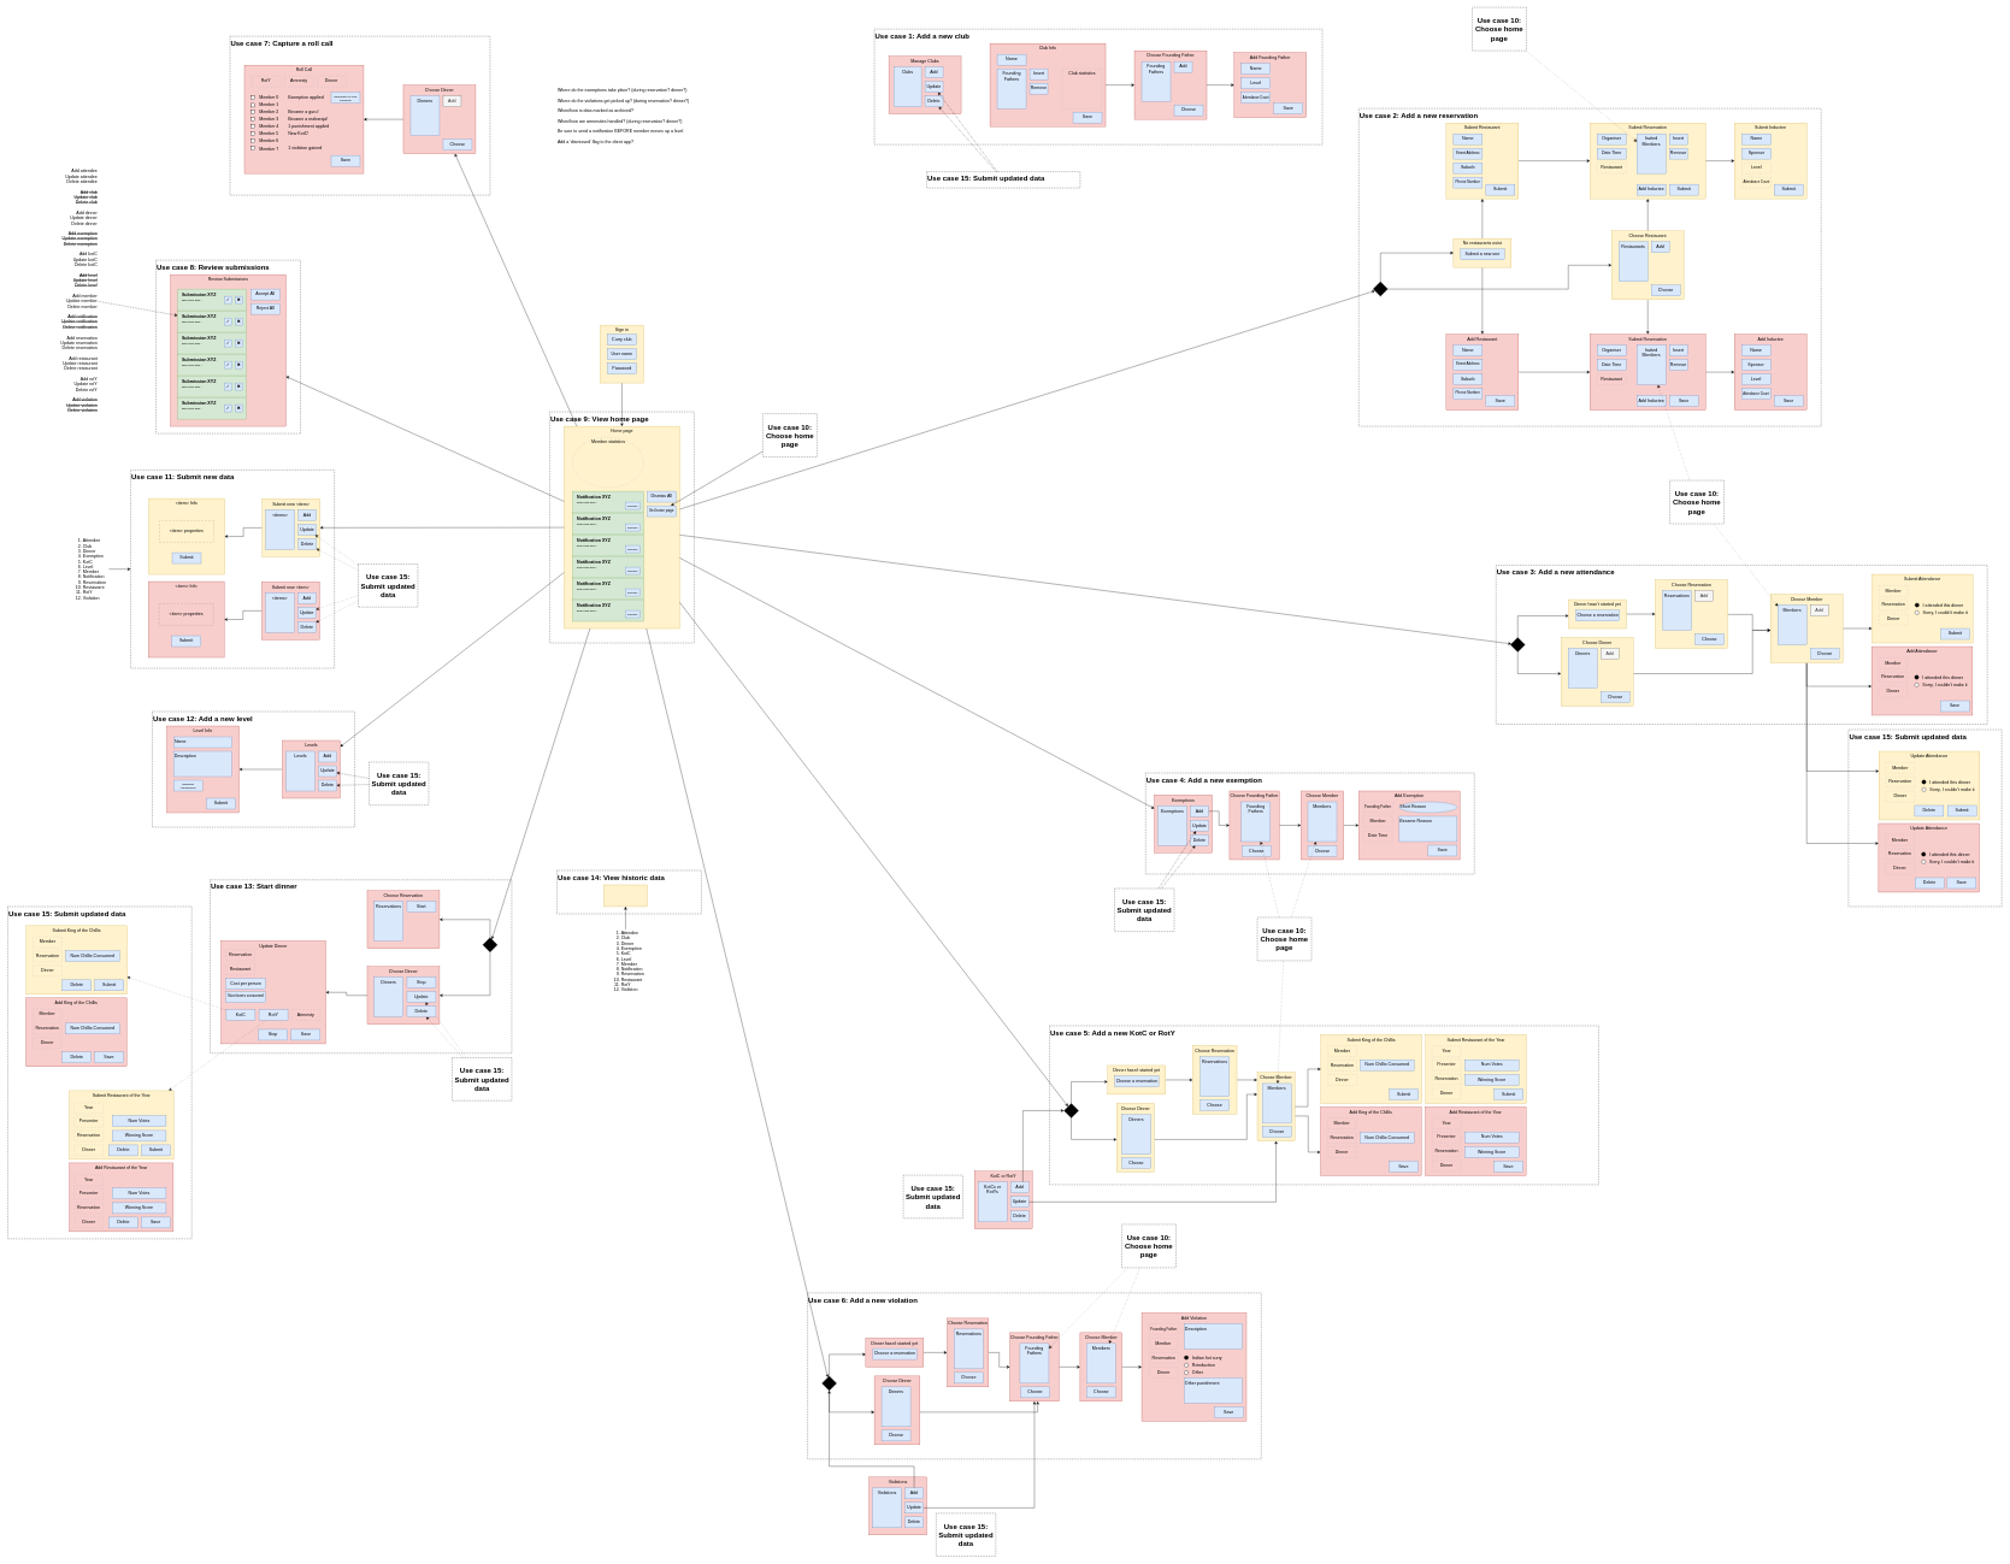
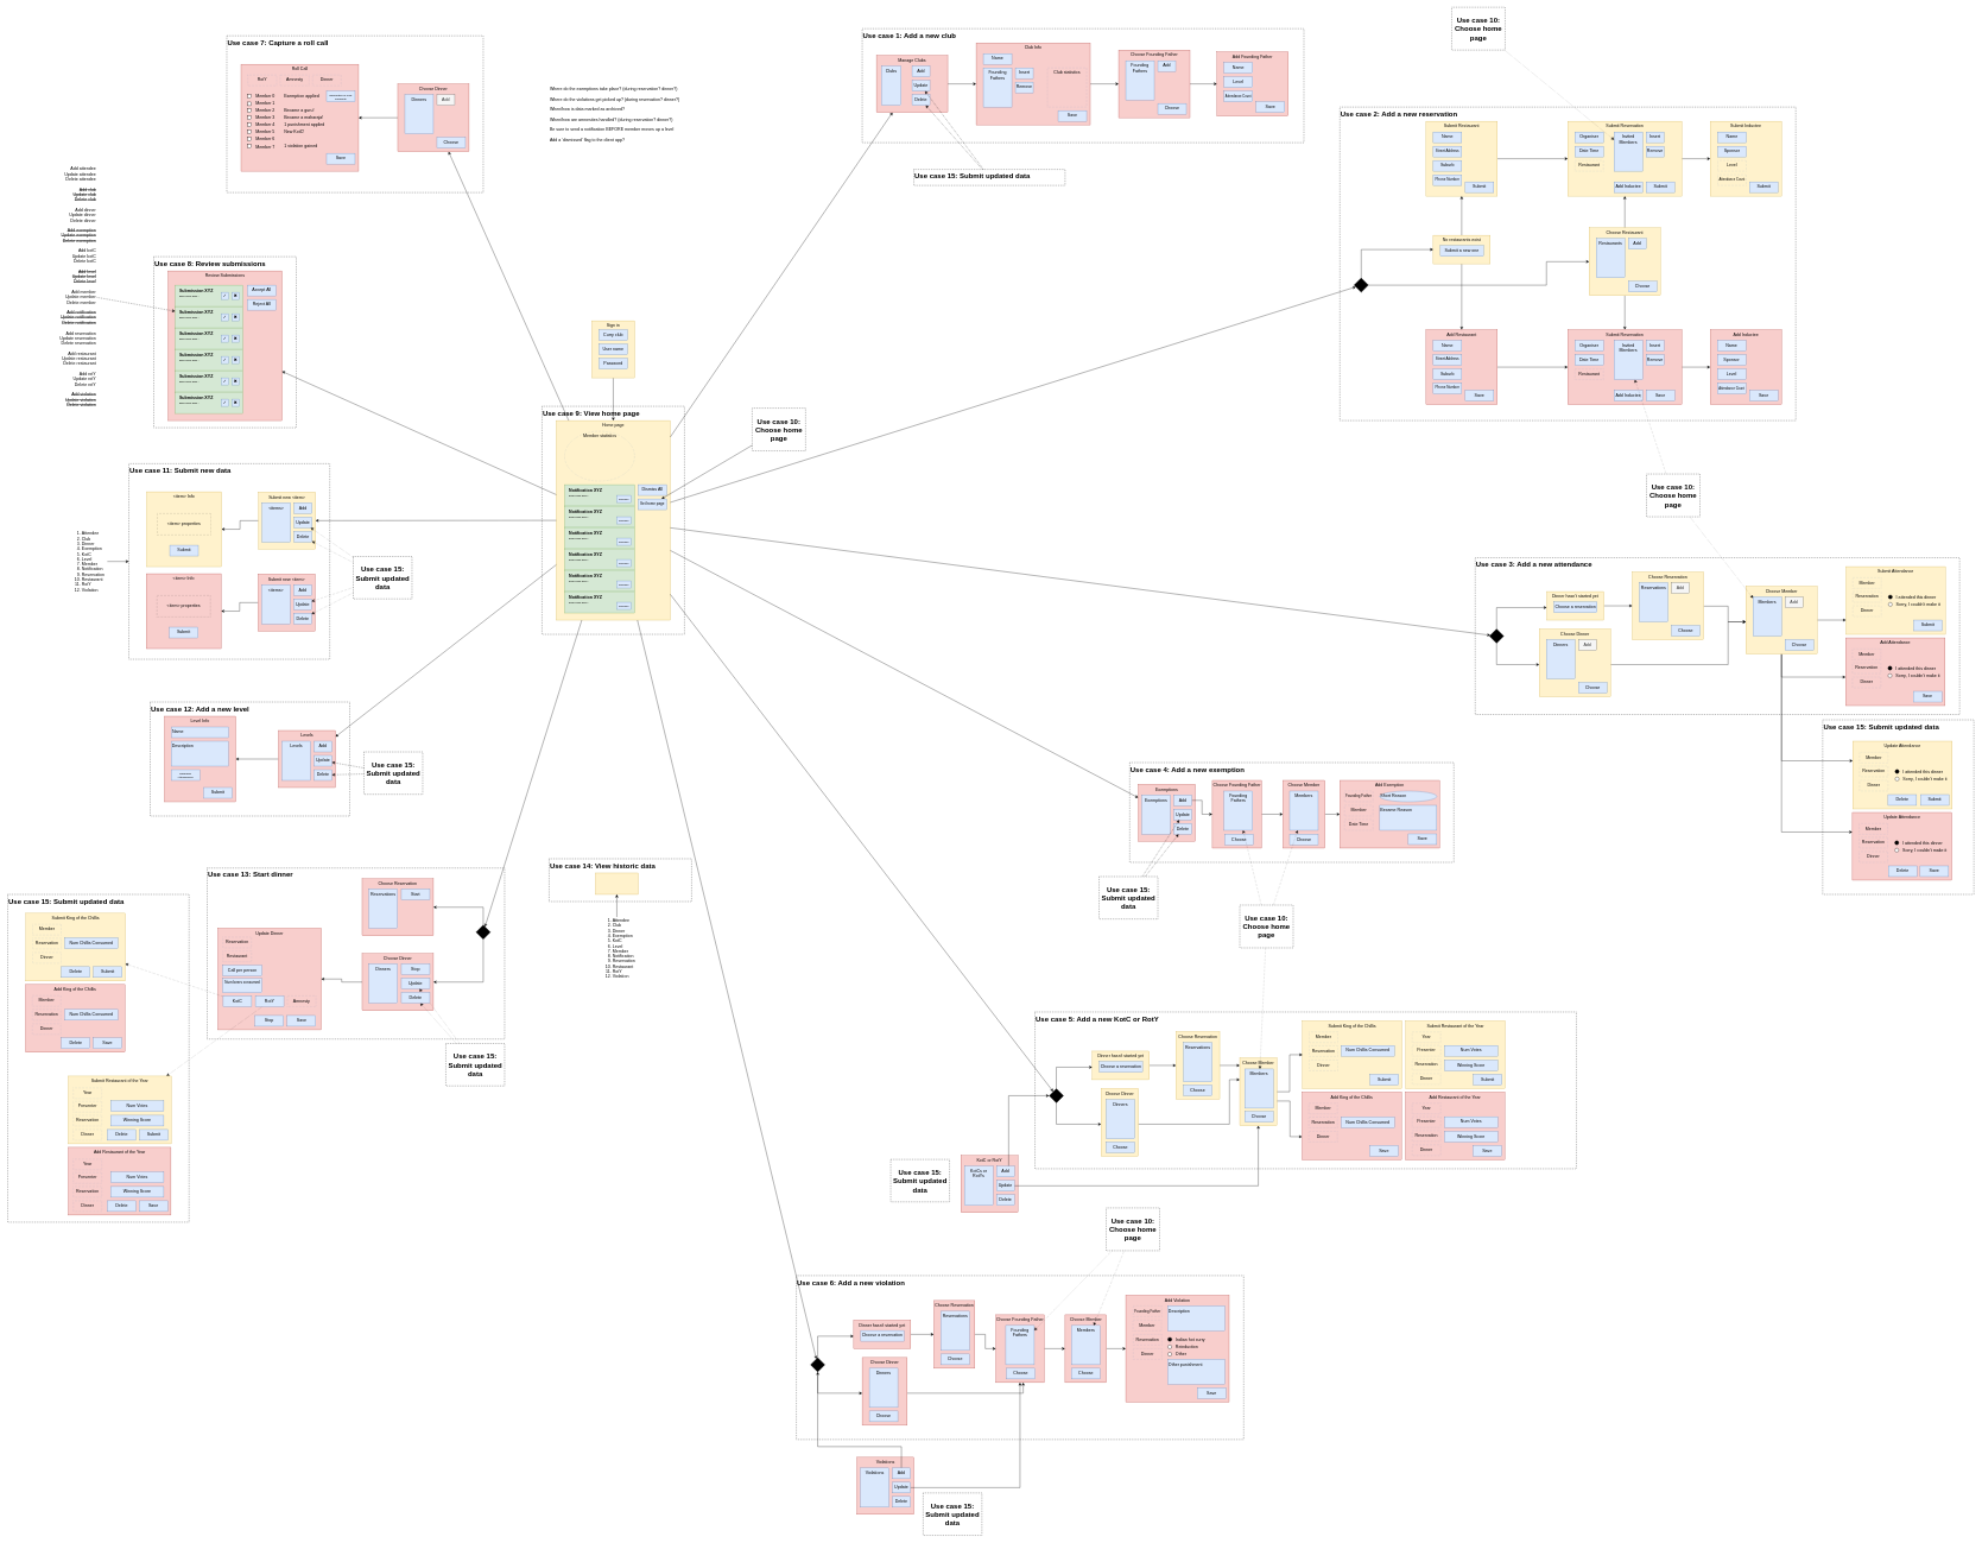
+ <mxCell id="43" style="edgeStyle=orthogonalEdgeStyle;rounded=0;orthogonalLoop=1;jettySize=auto;html=1;" edge="1" parent="1" source="44" target="50"><mxGeometry relative="1" as="geometry" /></mxCell>
- <mxCell id="45" value="Clubs" style="rounded=0;whiteSpace=wrap;html=1;verticalAlign=top;fillColor=#dae8fc;strokeColor=#6c8ebf;" vertex="1" parent="1"><mxGeometry x="2473" y="185" width="76" height="110" as="geometry" /></mxCell>
+ <mxCell id="45" value="Clubs" style="rounded=0;whiteSpace=wrap;html=1;verticalAlign=top;fillColor=#dae8fc;strokeColor=#6c8ebf;" vertex="1" parent="1"><mxGeometry x="2473" y="185" width="55" height="110" as="geometry" /></mxCell>
+ <mxCell id="32" style="rounded=0;orthogonalLoop=1;jettySize=auto;html=1;" edge="1" parent="1" source="8" target="44"><mxGeometry relative="1" as="geometry" /></mxCell>
- <mxCell id="397" value="Cost per person" style="rounded=0;whiteSpace=wrap;html=1;verticalAlign=top;fillColor=#dae8fc;strokeColor=#6c8ebf;" vertex="1" parent="1"><mxGeometry x="623.5" y="2709" width="110" height="30" as="geometry" /></mxCell>
+ <mxCell id="397" value="Call per person" style="rounded=0;whiteSpace=wrap;html=1;verticalAlign=top;fillColor=#dae8fc;strokeColor=#6c8ebf;" vertex="1" parent="1"><mxGeometry x="623.5" y="2709" width="110" height="30" as="geometry" /></mxCell>
- <mxCell id="398" value="Num beers consumed" style="rounded=0;whiteSpace=wrap;html=1;verticalAlign=top;fillColor=#dae8fc;strokeColor=#6c8ebf;fontSize=10;" vertex="1" parent="1"><mxGeometry x="623.5" y="2746" width="110" height="30" as="geometry" /></mxCell>
+ <mxCell id="398" value="Num beers consumed" style="rounded=0;whiteSpace=wrap;html=1;verticalAlign=top;fillColor=#dae8fc;strokeColor=#6c8ebf;fontSize=10;" vertex="1" parent="1"><mxGeometry x="623.5" y="2746" width="110" height="40" as="geometry" /></mxCell>
